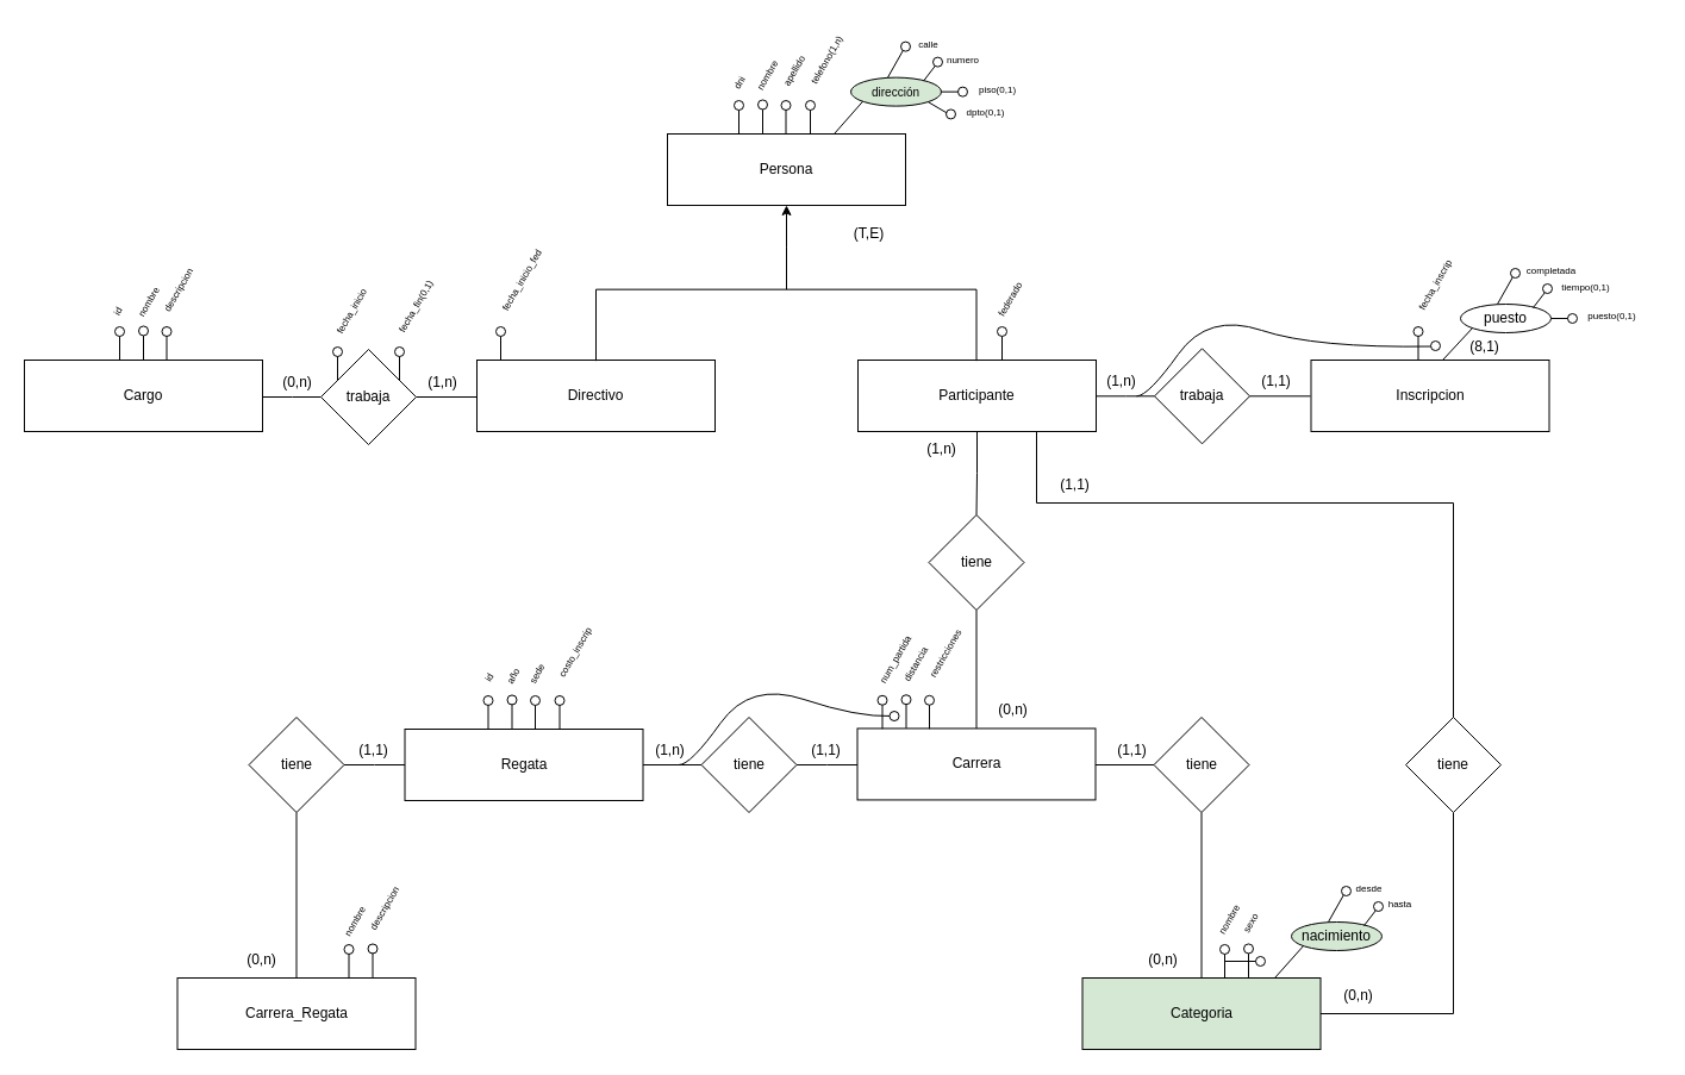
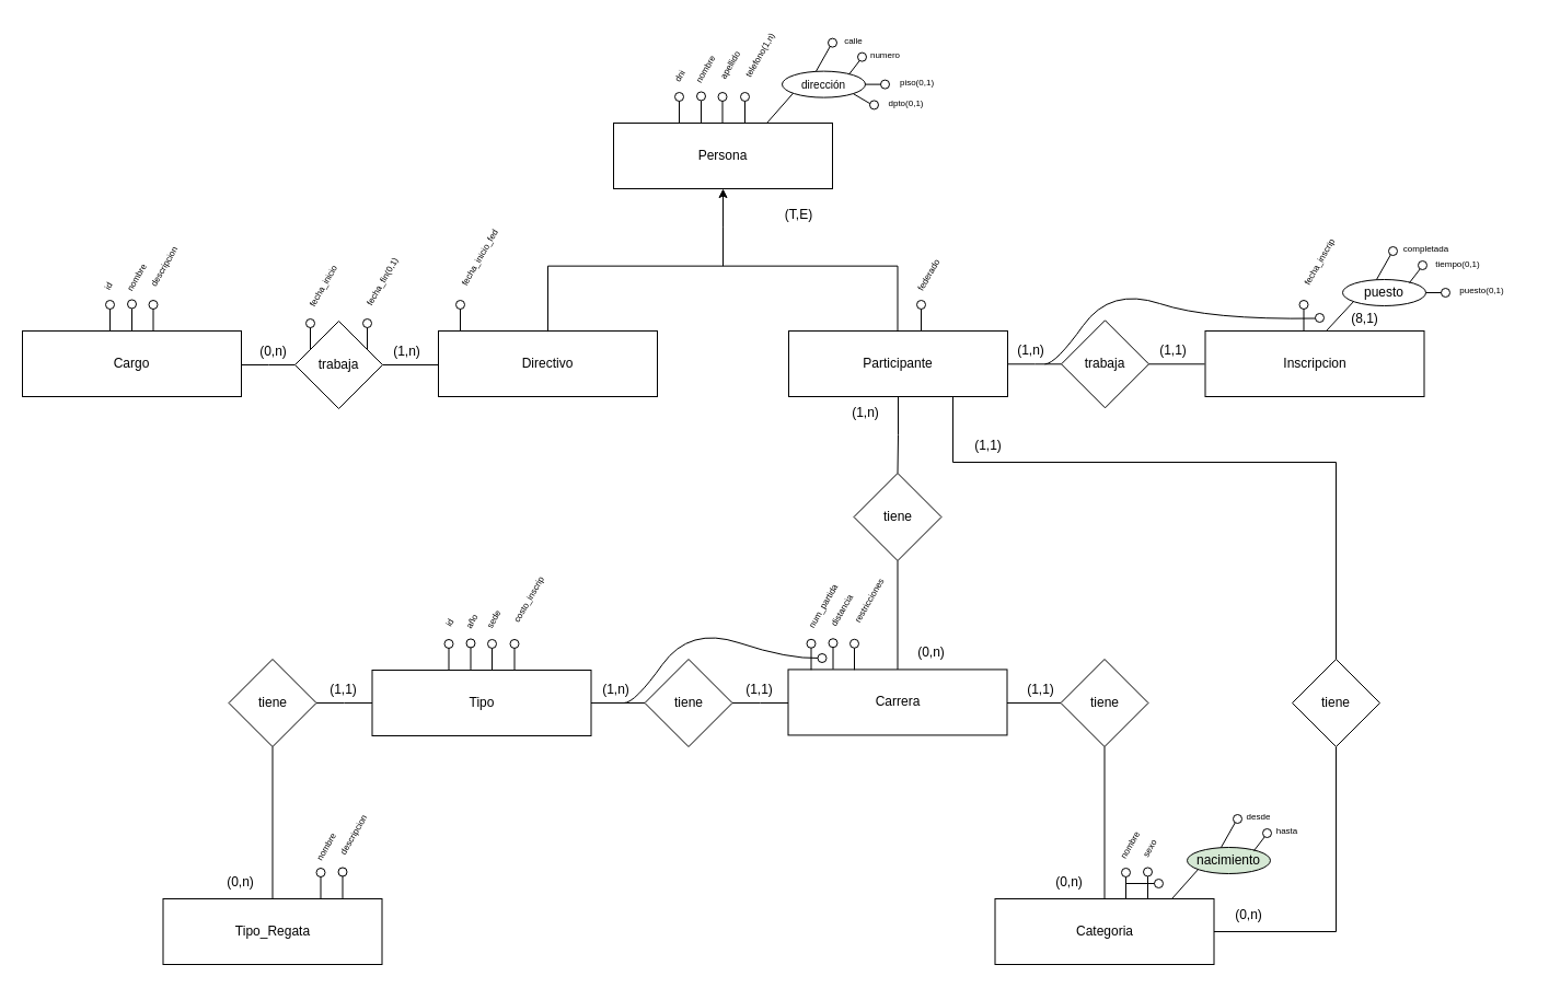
- <mxCell id="26" value="&lt;font style=&quot;font-size: 10px;&quot;&gt;dirección&lt;/font&gt;" style="ellipse;whiteSpace=wrap;html=1;fillColor=#d5e8d4;" parent="1" vertex="1"><mxGeometry x="714" y="64.62" width="76" height="24" as="geometry" /></mxCell>
+ <mxCell id="26" value="&lt;font style=&quot;font-size: 10px;&quot;&gt;dirección&lt;/font&gt;" style="ellipse;whiteSpace=wrap;html=1;" parent="1" vertex="1"><mxGeometry x="714" y="64.62" width="76" height="24" as="geometry" /></mxCell>
- <mxCell id="97" value="Regata" style="rounded=0;whiteSpace=wrap;html=1;" parent="1" vertex="1"><mxGeometry x="339.5" y="612" width="200" height="60" as="geometry" /></mxCell>
+ <mxCell id="97" value="Tipo" style="rounded=0;whiteSpace=wrap;html=1;" parent="1" vertex="1"><mxGeometry x="339.5" y="612" width="200" height="60" as="geometry" /></mxCell>
- <mxCell id="115" value="Carrera_Regata" style="rounded=0;whiteSpace=wrap;html=1;" parent="1" vertex="1"><mxGeometry x="148.5" y="821" width="200" height="60" as="geometry" /></mxCell>
+ <mxCell id="115" value="Tipo_Regata" style="rounded=0;whiteSpace=wrap;html=1;" parent="1" vertex="1"><mxGeometry x="148.5" y="821" width="200" height="60" as="geometry" /></mxCell>
- <mxCell id="72" value="Categoria" style="rounded=0;whiteSpace=wrap;html=1;fillColor=#d5e8d4;" parent="1" vertex="1"><mxGeometry x="908.5" y="821" width="200" height="60" as="geometry" /></mxCell>
+ <mxCell id="72" value="Categoria" style="rounded=0;whiteSpace=wrap;html=1;" parent="1" vertex="1"><mxGeometry x="908.5" y="821" width="200" height="60" as="geometry" /></mxCell>
